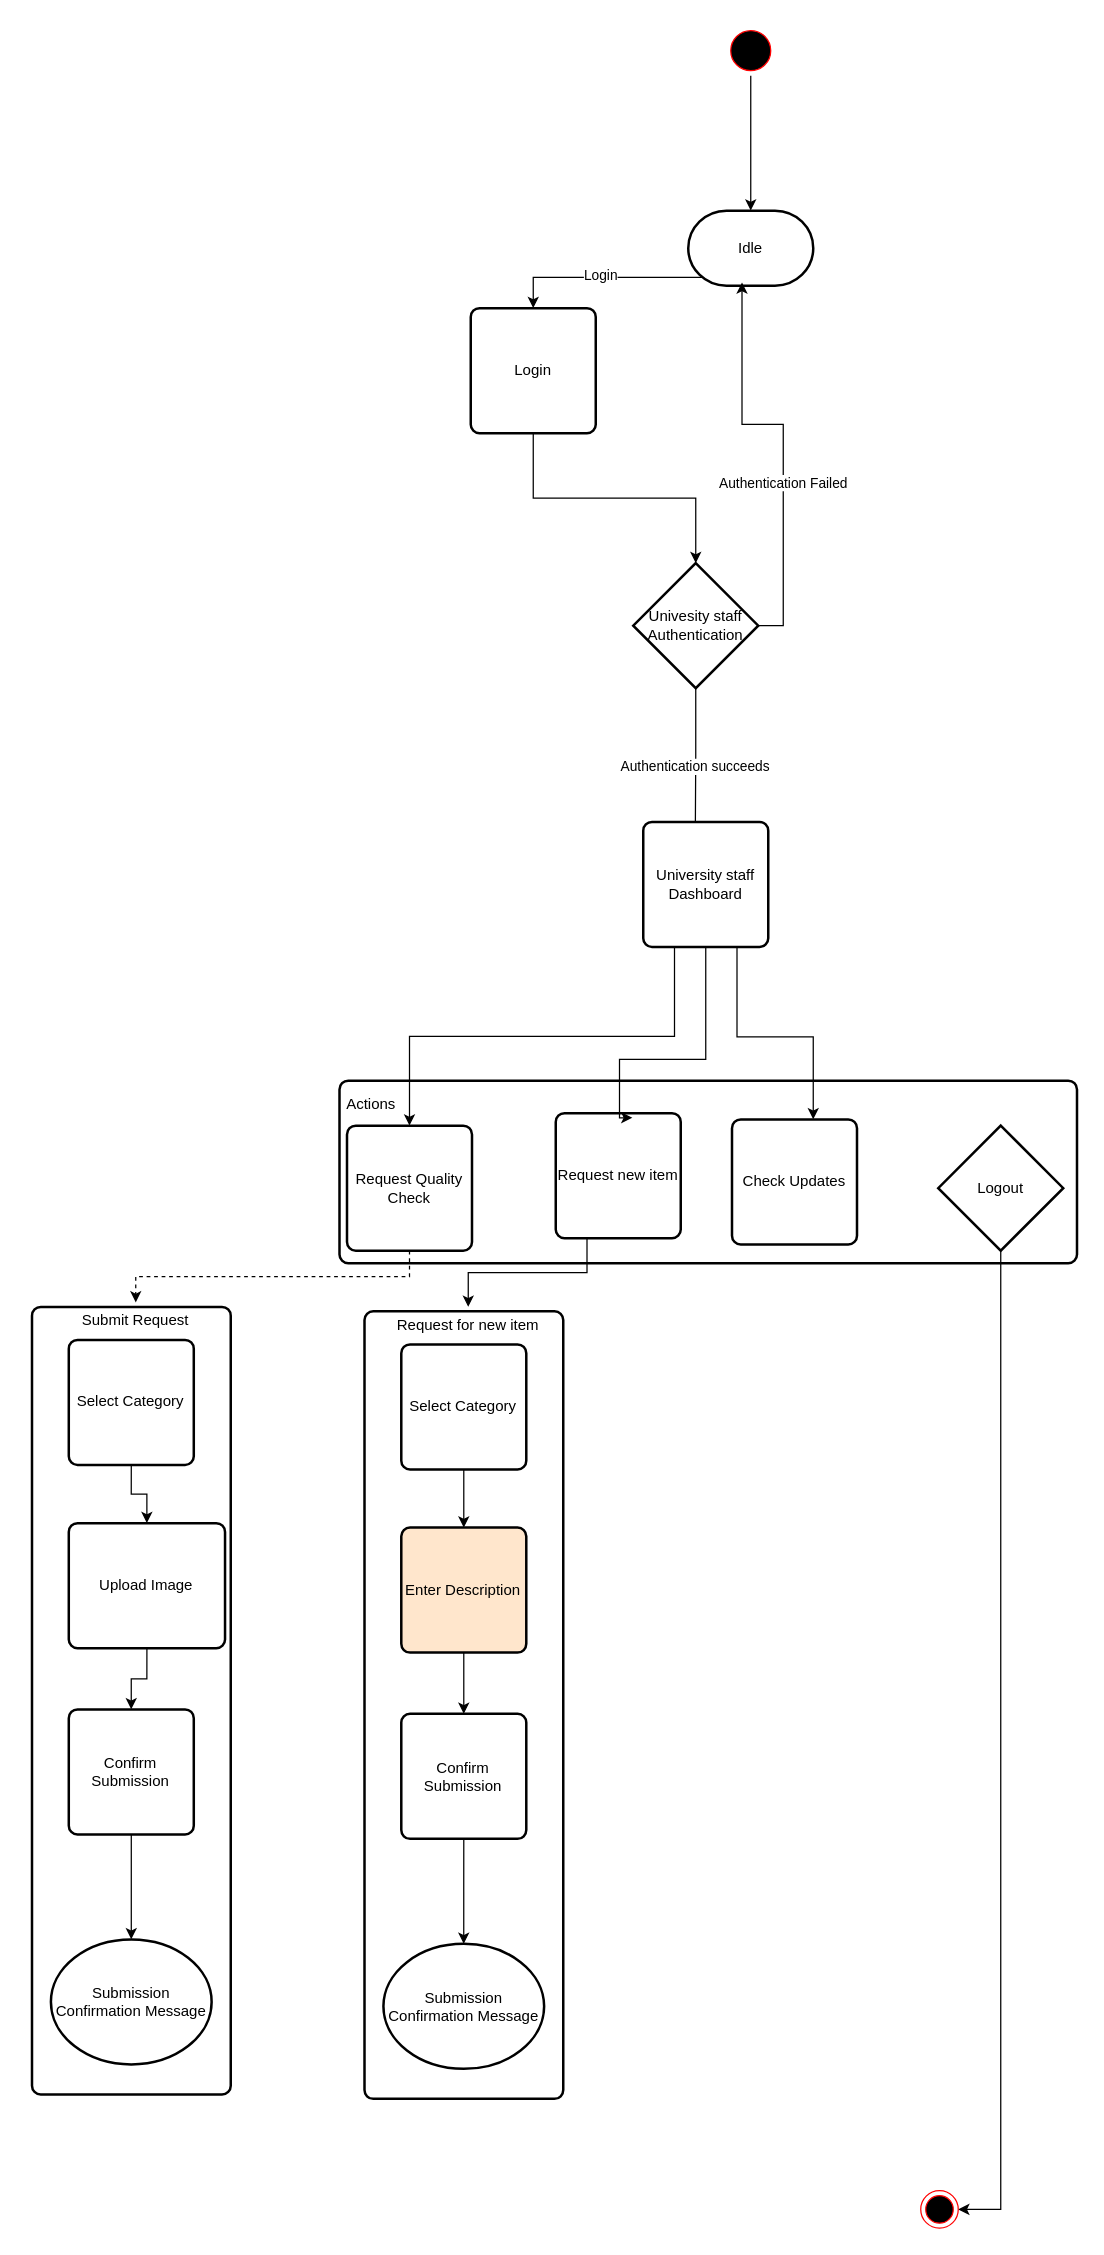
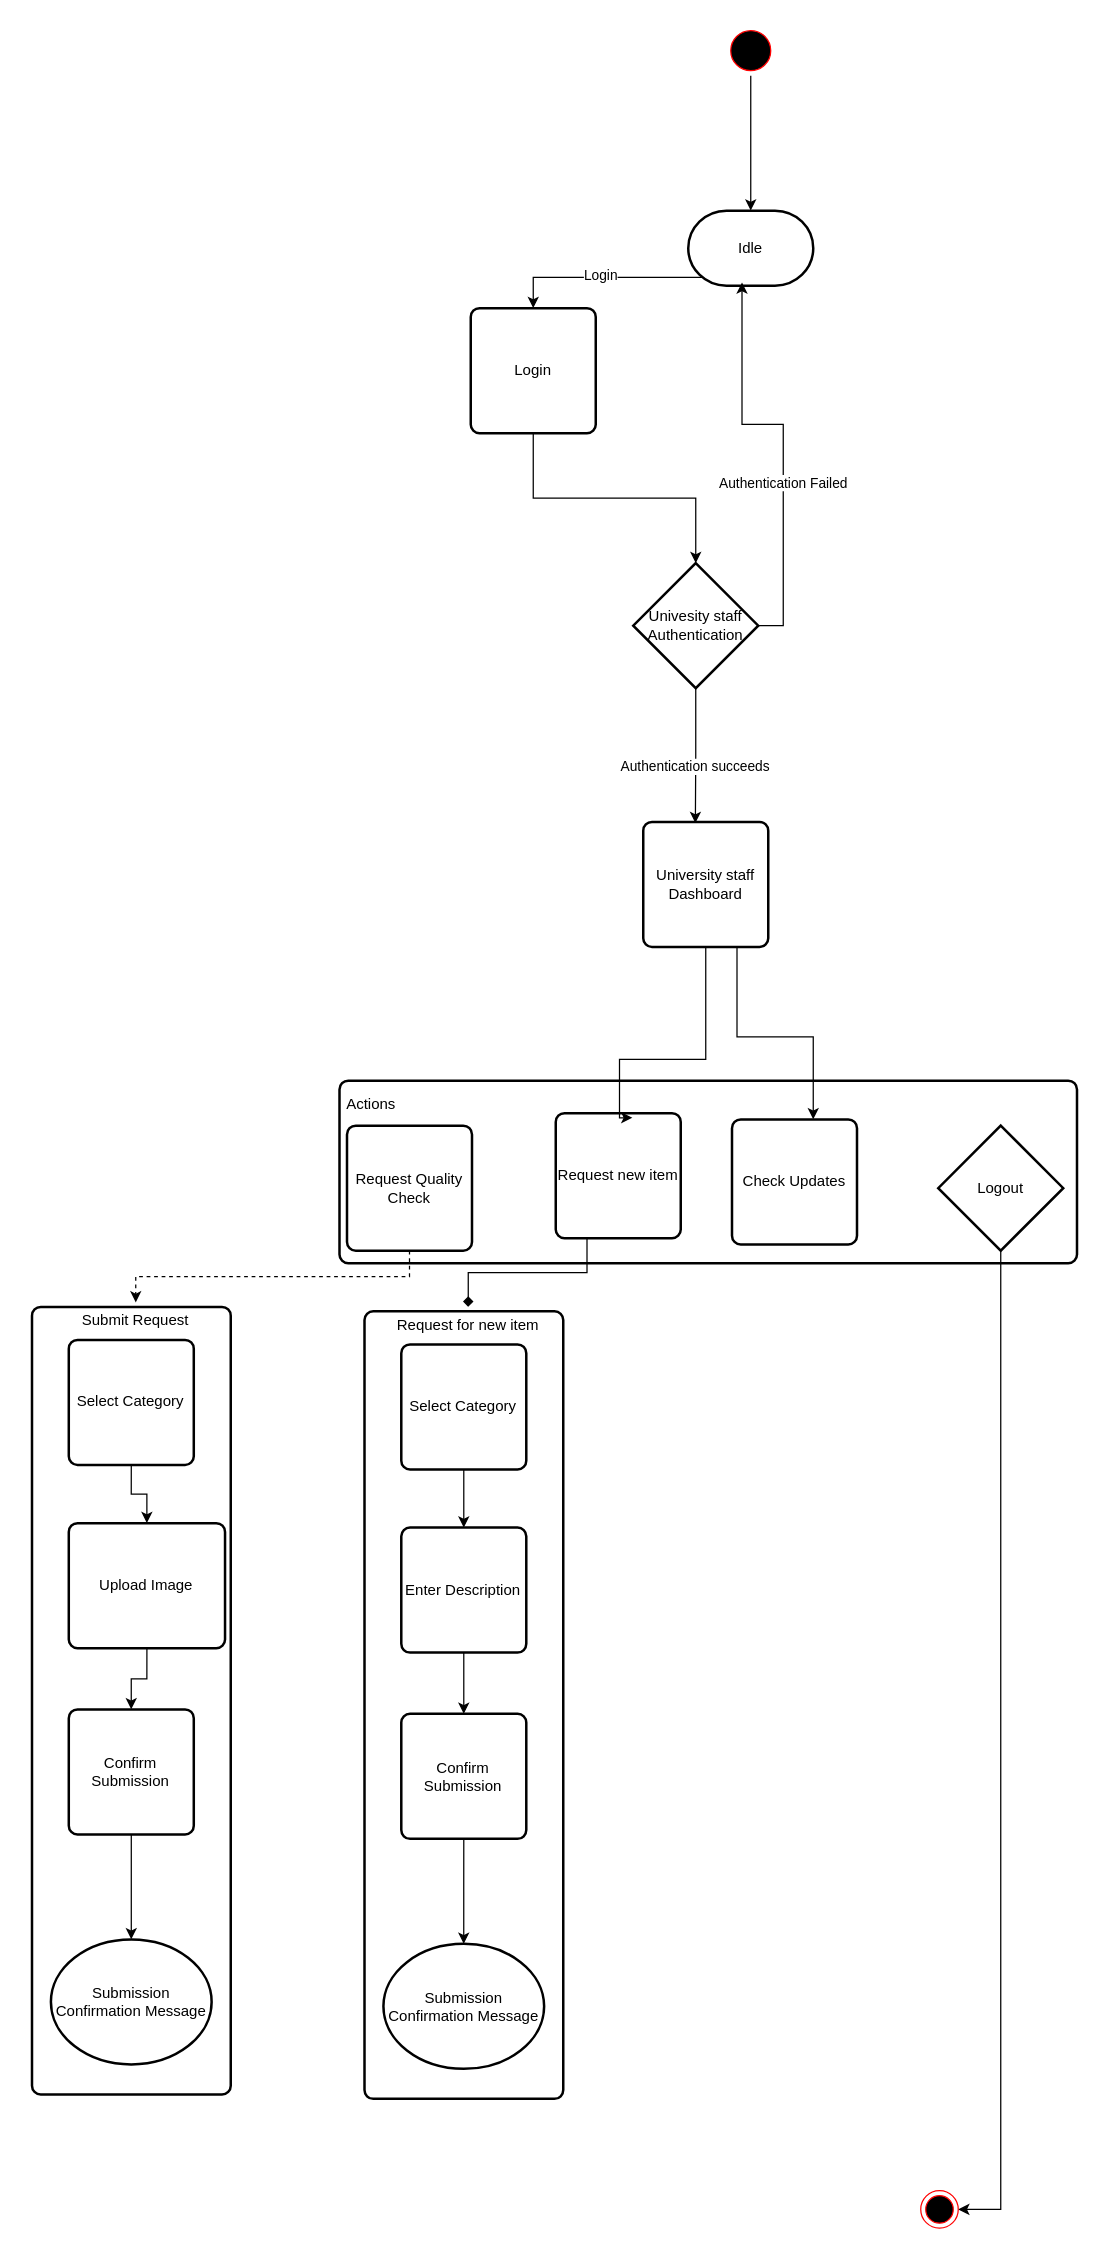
- <mxCell id="10" style="edgeStyle=orthogonalEdgeStyle;rounded=0;orthogonalLoop=1;jettySize=auto;html=1;exitX=0.5;exitY=1;exitDx=0;exitDy=0;exitPerimeter=0;entryX=0.417;entryY=0.01;entryDx=0;entryDy=0;entryPerimeter=0;endArrow=none;" parent="1" source="12" target="18" edge="1"><mxGeometry relative="1" as="geometry"><mxPoint x="555.857" y="647.143" as="targetPoint" /></mxGeometry></mxCell>
+ <mxCell id="10" style="edgeStyle=orthogonalEdgeStyle;rounded=0;orthogonalLoop=1;jettySize=auto;html=1;exitX=0.5;exitY=1;exitDx=0;exitDy=0;exitPerimeter=0;entryX=0.417;entryY=0.01;entryDx=0;entryDy=0;entryPerimeter=0;" parent="1" source="12" target="18" edge="1"><mxGeometry relative="1" as="geometry"><mxPoint x="555.857" y="647.143" as="targetPoint" /></mxGeometry></mxCell>
- <mxCell id="16" style="edgeStyle=orthogonalEdgeStyle;rounded=0;orthogonalLoop=1;jettySize=auto;html=1;exitX=0.25;exitY=1;exitDx=0;exitDy=0;" parent="1" source="18" target="21" edge="1"><mxGeometry relative="1" as="geometry" /></mxCell>
- <mxCell id="22" style="edgeStyle=orthogonalEdgeStyle;rounded=0;orthogonalLoop=1;jettySize=auto;html=1;exitX=0.25;exitY=1;exitDx=0;exitDy=0;" parent="1" source="23" target="45" edge="1"><mxGeometry relative="1" as="geometry" /></mxCell>
+ <mxCell id="22" style="edgeStyle=orthogonalEdgeStyle;rounded=0;orthogonalLoop=1;jettySize=auto;html=1;exitX=0.25;exitY=1;exitDx=0;exitDy=0;endArrow=diamond;" parent="1" source="23" target="45" edge="1"><mxGeometry relative="1" as="geometry" /></mxCell>
- <mxCell id="41" value="Enter Description" style="rounded=1;whiteSpace=wrap;html=1;absoluteArcSize=1;arcSize=14;strokeWidth=2;fillColor=#ffe6cc;" parent="1" vertex="1"><mxGeometry x="320.429" y="1221.57" width="100" height="100" as="geometry" /></mxCell>
+ <mxCell id="41" value="Enter Description" style="rounded=1;whiteSpace=wrap;html=1;absoluteArcSize=1;arcSize=14;strokeWidth=2;" parent="1" vertex="1"><mxGeometry x="320.429" y="1221.57" width="100" height="100" as="geometry" /></mxCell>
